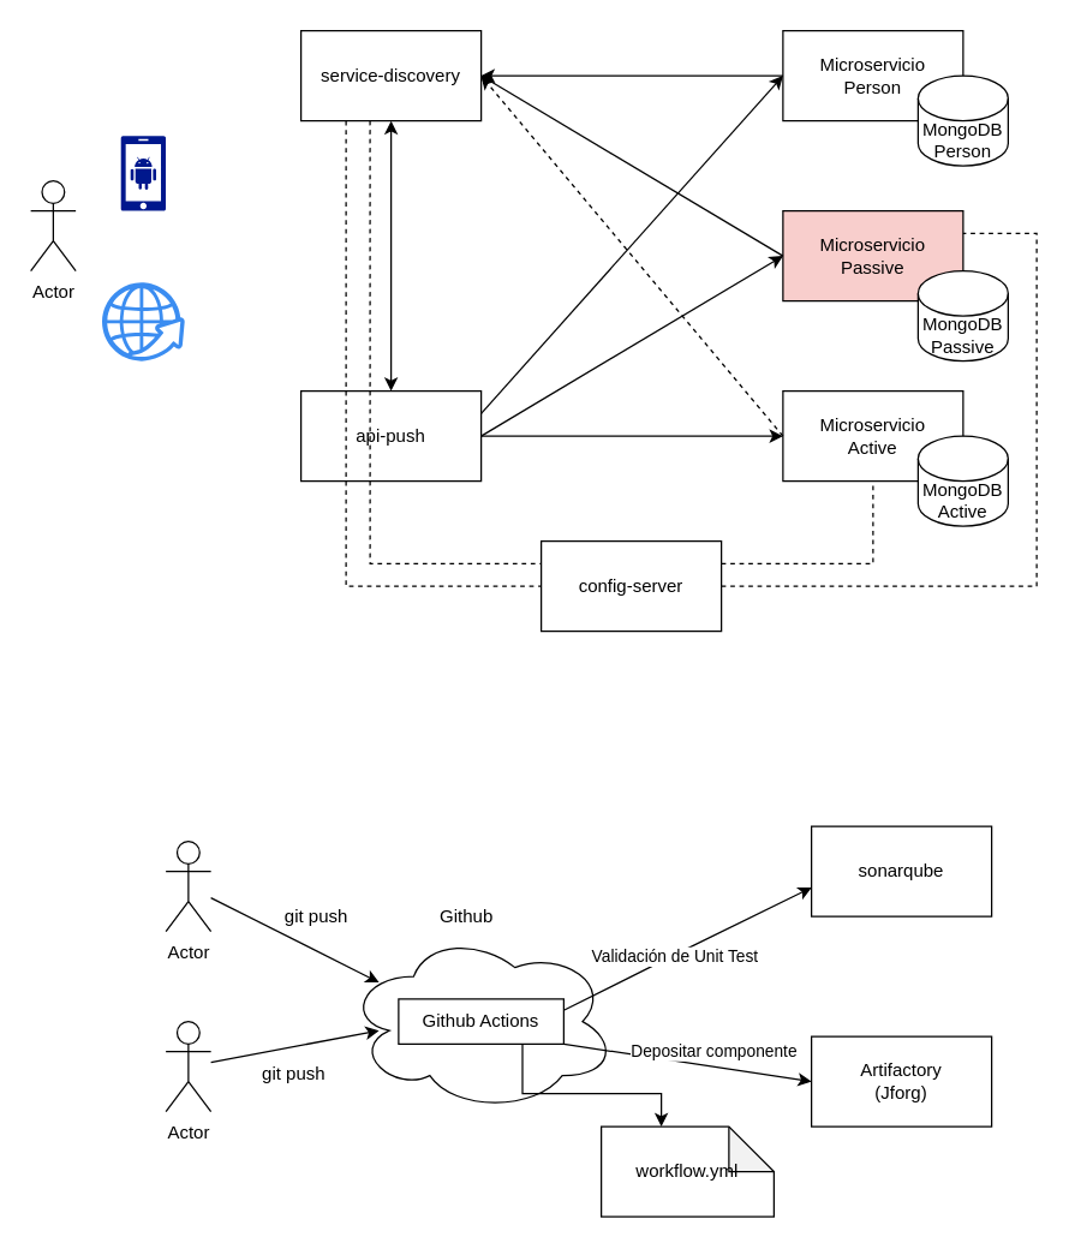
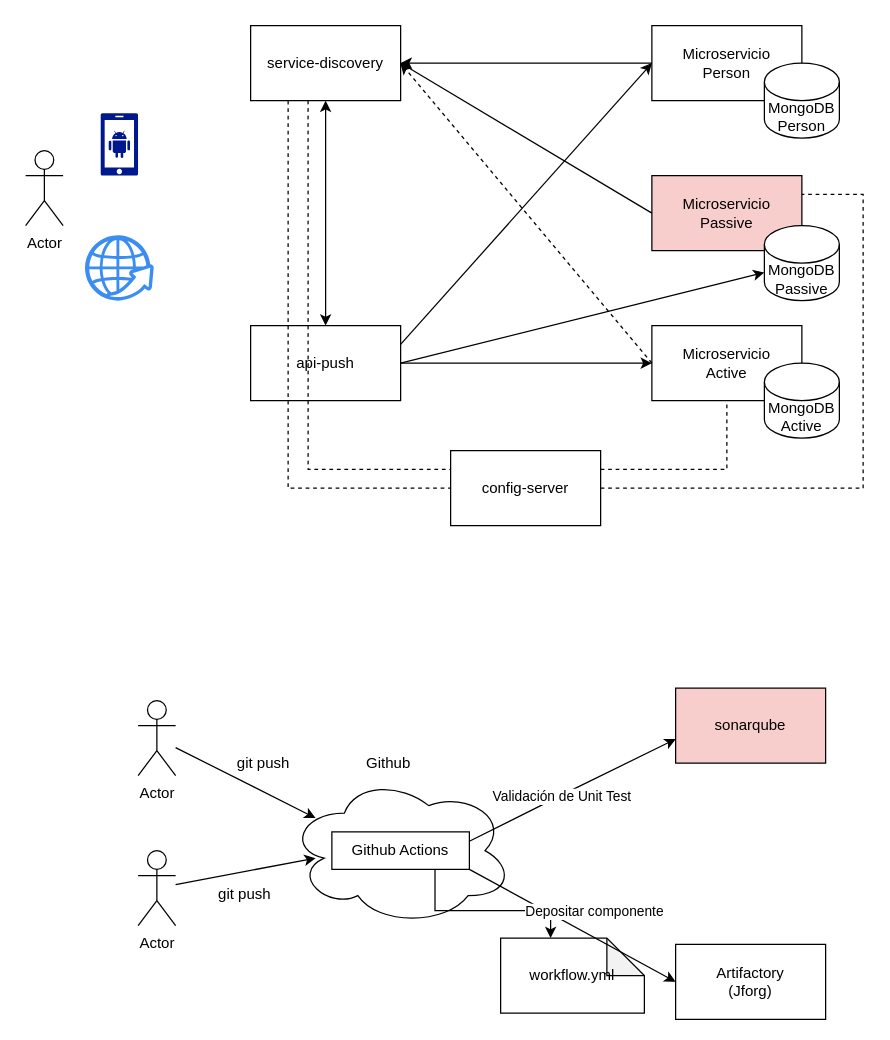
- <mxCell id="31" value="" style="endArrow=classic;html=1;rounded=0;entryX=0;entryY=0.5;entryDx=0;entryDy=0;exitX=1;exitY=0.5;exitDx=0;exitDy=0;" edge="1" parent="1" source="26" target="3"><mxGeometry width="50" height="50" relative="1" as="geometry"><mxPoint x="389" y="290" as="sourcePoint" /><mxPoint x="439" y="240" as="targetPoint" /></mxGeometry></mxCell>
+ <mxCell id="31" value="" style="endArrow=classic;html=1;rounded=0;exitX=1;exitY=0.5;exitDx=0;exitDy=0;" edge="1" parent="1" source="26" target="10"><mxGeometry width="50" height="50" relative="1" as="geometry"><mxPoint x="389" y="290" as="sourcePoint" /><mxPoint x="439" y="240" as="targetPoint" /></mxGeometry></mxCell>
- <mxCell id="13" value="sonarqube" style="rounded=0;whiteSpace=wrap;html=1;" vertex="1" parent="1"><mxGeometry x="540" y="550" width="120" height="60" as="geometry" /></mxCell>
+ <mxCell id="13" value="sonarqube" style="rounded=0;whiteSpace=wrap;html=1;fillColor=#f8cecc;" vertex="1" parent="1"><mxGeometry x="540" y="550" width="120" height="60" as="geometry" /></mxCell>
- <mxCell id="14" value="Artifactory&lt;br&gt;(Jforg)" style="rounded=0;whiteSpace=wrap;html=1;" vertex="1" parent="1"><mxGeometry x="540" y="690" width="120" height="60" as="geometry" /></mxCell>
+ <mxCell id="14" value="Artifactory&lt;br&gt;(Jforg)" style="rounded=0;whiteSpace=wrap;html=1;" vertex="1" parent="1"><mxGeometry x="540" y="755" width="120" height="60" as="geometry" /></mxCell>
